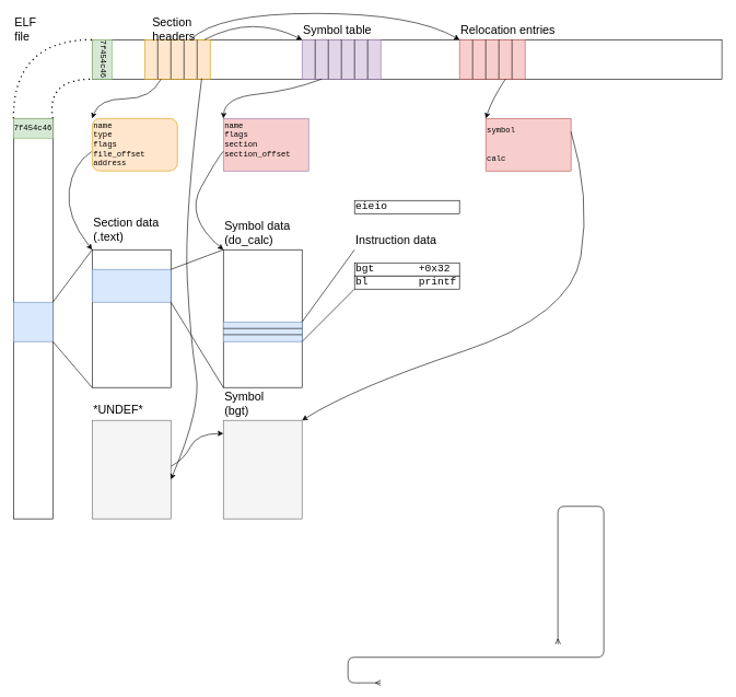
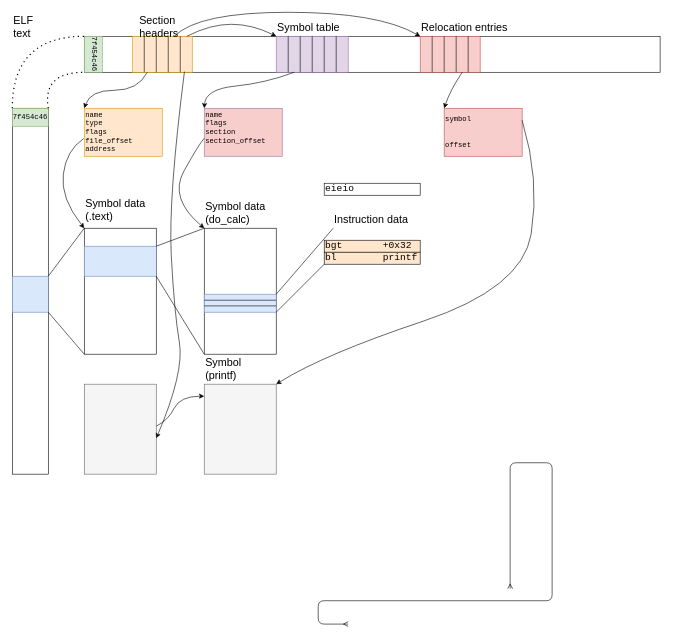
- <mxCell id="9" value="ELF&lt;div&gt;file&lt;/div&gt;" style="text;html=1;align=left;verticalAlign=middle;whiteSpace=wrap;rounded=0;fontSize=18;" vertex="1" parent="1"><mxGeometry y="40" width="70" height="10" as="geometry" x="20" /></mxCell>
+ <mxCell id="9" value="ELF&lt;div&gt;text&lt;/div&gt;" style="text;html=1;align=left;verticalAlign=middle;whiteSpace=wrap;rounded=0;fontSize=18;" vertex="1" parent="1"><mxGeometry y="40" width="70" height="10" as="geometry" x="20" /></mxCell>
- <mxCell id="21" value="&lt;div&gt;&lt;br&gt;&lt;/div&gt;name&lt;div&gt;type&lt;div&gt;flags&lt;/div&gt;&lt;div style=&quot;&quot;&gt;file_offset&lt;/div&gt;&lt;div style=&quot;&quot;&gt;address&lt;/div&gt;&lt;div style=&quot;&quot;&gt;&lt;br&gt;&lt;/div&gt;&lt;/div&gt;" style="whiteSpace=wrap;html=1;fillColor=#ffe6cc;strokeColor=#d79b00;fontFamily=Courier New;align=left;rounded=1;" vertex="1" parent="10"><mxGeometry x="140" y="180" width="130" height="80" as="geometry" /></mxCell>
+ <mxCell id="21" value="&lt;div&gt;&lt;br&gt;&lt;/div&gt;name&lt;div&gt;type&lt;div&gt;flags&lt;/div&gt;&lt;div style=&quot;&quot;&gt;file_offset&lt;/div&gt;&lt;div style=&quot;&quot;&gt;address&lt;/div&gt;&lt;div style=&quot;&quot;&gt;&lt;br&gt;&lt;/div&gt;&lt;/div&gt;" style="rounded=0;whiteSpace=wrap;html=1;fillColor=#ffe6cc;strokeColor=#d79b00;fontFamily=Courier New;align=left;" vertex="1" parent="10"><mxGeometry x="140" y="180" width="130" height="80" as="geometry" /></mxCell>
- <mxCell id="55" value="symbol&lt;div&gt;&lt;br&gt;&lt;/div&gt;&lt;div&gt;&lt;br&gt;&lt;/div&gt;&lt;div&gt;calc&lt;/div&gt;" style="rounded=0;whiteSpace=wrap;html=1;fillColor=#f8cecc;strokeColor=#b85450;fontFamily=Courier New;align=left;" vertex="1" parent="54"><mxGeometry x="740" y="180" width="130" height="80" as="geometry" /></mxCell>
+ <mxCell id="55" value="symbol&lt;div&gt;&lt;br&gt;&lt;/div&gt;&lt;div&gt;&lt;br&gt;&lt;/div&gt;&lt;div&gt;offset&lt;/div&gt;" style="rounded=0;whiteSpace=wrap;html=1;fillColor=#f8cecc;strokeColor=#b85450;fontFamily=Courier New;align=left;" vertex="1" parent="54"><mxGeometry x="740" y="180" width="130" height="80" as="geometry" /></mxCell>
- <mxCell id="15" value="Section data&lt;br&gt;(.text)" style="text;html=1;align=left;verticalAlign=middle;whiteSpace=wrap;rounded=0;fontSize=18;" vertex="1" parent="10"><mxGeometry x="140" y="320" width="120" height="60" as="geometry" /></mxCell>
+ <mxCell id="15" value="Symbol data&lt;br&gt;(.text)" style="text;html=1;align=left;verticalAlign=middle;whiteSpace=wrap;rounded=0;fontSize=18;" vertex="1" parent="10"><mxGeometry x="140" y="320" width="120" height="60" as="geometry" /></mxCell>
- <mxCell id="45" value="Instruction data" style="text;html=1;align=left;verticalAlign=middle;whiteSpace=wrap;rounded=0;fontSize=18;movable=1;resizable=1;rotatable=1;deletable=1;editable=1;locked=0;connectable=1;" vertex="1" parent="43"><mxGeometry x="540" y="350" width="160" height="30" as="geometry" /></mxCell>
+ <mxCell id="45" value="Instruction data" style="text;html=1;align=left;verticalAlign=middle;whiteSpace=wrap;rounded=0;fontSize=18;movable=1;resizable=1;rotatable=1;deletable=1;editable=1;locked=0;connectable=1;" vertex="1" parent="43"><mxGeometry x="555" y="350" width="160" height="30" as="geometry" /></mxCell>
- <mxCell id="46" value="&lt;font style=&quot;font-size: 16px;&quot; face=&quot;Courier New&quot;&gt;bgt&amp;nbsp; &amp;nbsp; &amp;nbsp; &amp;nbsp;+0x32&lt;span style=&quot;white-space: pre;&quot;&gt;&#09;&lt;/span&gt;&lt;/font&gt;" style="rounded=0;whiteSpace=wrap;html=1;align=left;" vertex="1" parent="43"><mxGeometry x="540" y="400" width="160" height="20" as="geometry" /></mxCell>
+ <mxCell id="46" value="&lt;font style=&quot;font-size: 16px;&quot; face=&quot;Courier New&quot;&gt;bgt&amp;nbsp; &amp;nbsp; &amp;nbsp; &amp;nbsp;+0x32&lt;span style=&quot;white-space: pre;&quot;&gt;&#09;&lt;/span&gt;&lt;/font&gt;" style="rounded=0;whiteSpace=wrap;html=1;align=left;fillColor=#ffe6cc;" vertex="1" parent="43"><mxGeometry x="540" y="400" width="160" height="20" as="geometry" /></mxCell>
- <mxCell id="47" value="&lt;font face=&quot;Courier New&quot;&gt;&lt;span style=&quot;font-size: 16px;&quot;&gt;bl&amp;nbsp; &amp;nbsp; &amp;nbsp; &amp;nbsp; printf&lt;/span&gt;&lt;/font&gt;" style="rounded=0;whiteSpace=wrap;html=1;align=left;" vertex="1" parent="43"><mxGeometry x="540" y="420" width="160" height="20" as="geometry" /></mxCell>
+ <mxCell id="47" value="&lt;font face=&quot;Courier New&quot;&gt;&lt;span style=&quot;font-size: 16px;&quot;&gt;bl&amp;nbsp; &amp;nbsp; &amp;nbsp; &amp;nbsp; printf&lt;/span&gt;&lt;/font&gt;" style="rounded=0;whiteSpace=wrap;html=1;align=left;fillColor=#ffe6cc;" vertex="1" parent="43"><mxGeometry x="540" y="420" width="160" height="20" as="geometry" /></mxCell>
- <mxCell id="67" value="Symbol&lt;br&gt;(bgt)" style="text;html=1;align=left;verticalAlign=middle;whiteSpace=wrap;rounded=0;fontSize=18;" vertex="1" parent="65"><mxGeometry x="340" y="600" width="120" height="30" as="geometry" /></mxCell>
+ <mxCell id="67" value="Symbol&lt;br&gt;(printf)" style="text;html=1;align=left;verticalAlign=middle;whiteSpace=wrap;rounded=0;fontSize=18;" vertex="1" parent="65"><mxGeometry x="340" y="600" width="120" height="30" as="geometry" /></mxCell>
- <mxCell id="70" value="*UNDEF*" style="text;html=1;align=left;verticalAlign=middle;whiteSpace=wrap;rounded=0;fontSize=18;" vertex="1" parent="65"><mxGeometry x="140" y="610" width="120" height="30" as="geometry" /></mxCell>
